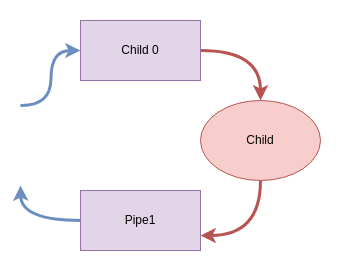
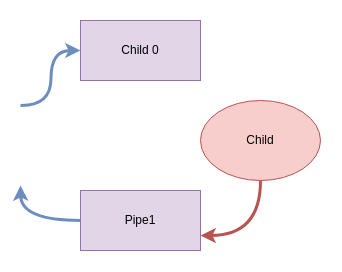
- <mxCell id="5" style="edgeStyle=orthogonalEdgeStyle;curved=1;rounded=0;orthogonalLoop=1;jettySize=auto;html=1;entryX=0.5;entryY=0;entryDx=0;entryDy=0;strokeWidth=3;exitX=1;exitY=0.5;exitDx=0;exitDy=0;fillColor=#f8cecc;strokeColor=#b85450;" edge="1" parent="1" source="6" target="4"><mxGeometry relative="1" as="geometry" /></mxCell>
